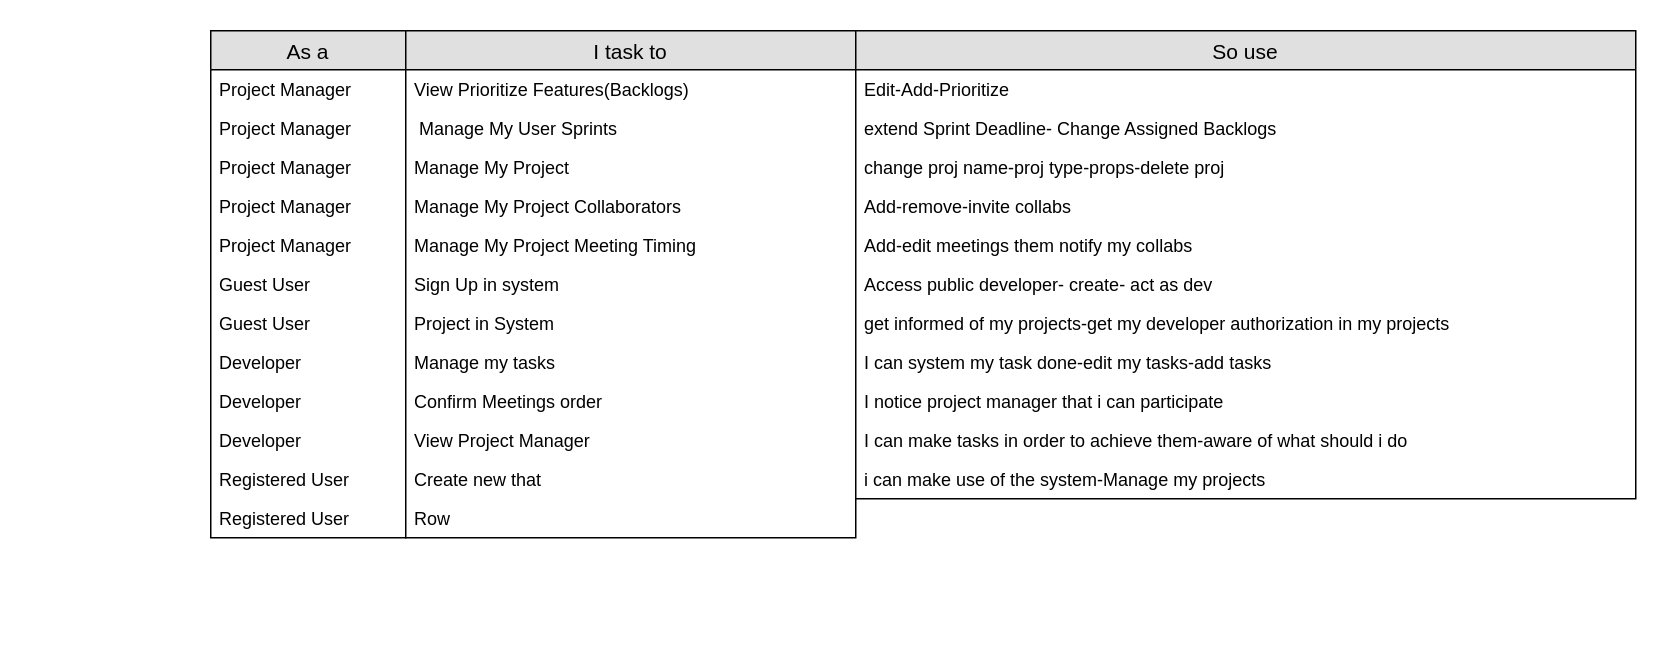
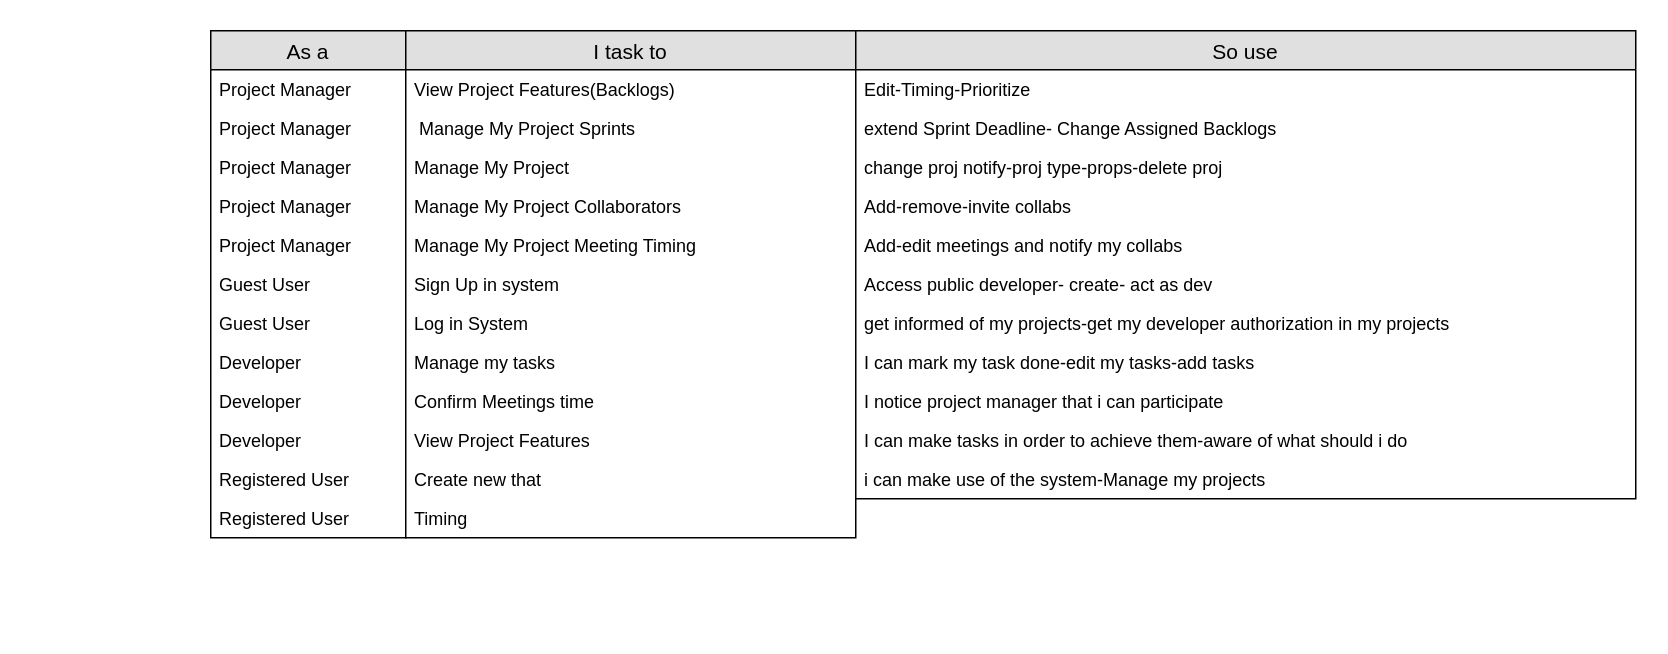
- <mxCell id="18" value="View Prioritize Features(Backlogs)" style="text;strokeColor=none;fillColor=none;spacingLeft=4;spacingRight=4;overflow=hidden;rotatable=0;points=[[0,0.5],[1,0.5]];portConstraint=eastwest;fontSize=12;" vertex="1" parent="17"><mxGeometry y="26" width="300" height="26" as="geometry" /></mxCell>
+ <mxCell id="18" value="View Project Features(Backlogs)" style="text;strokeColor=none;fillColor=none;spacingLeft=4;spacingRight=4;overflow=hidden;rotatable=0;points=[[0,0.5],[1,0.5]];portConstraint=eastwest;fontSize=12;" vertex="1" parent="17"><mxGeometry y="26" width="300" height="26" as="geometry" /></mxCell>
- <mxCell id="31" value="Edit-Add-Prioritize" style="text;strokeColor=none;fillColor=none;spacingLeft=4;spacingRight=4;overflow=hidden;rotatable=0;points=[[0,0.5],[1,0.5]];portConstraint=eastwest;fontSize=12;" vertex="1" parent="30"><mxGeometry y="26" width="520" height="26" as="geometry" /></mxCell>
+ <mxCell id="31" value="Edit-Timing-Prioritize" style="text;strokeColor=none;fillColor=none;spacingLeft=4;spacingRight=4;overflow=hidden;rotatable=0;points=[[0,0.5],[1,0.5]];portConstraint=eastwest;fontSize=12;" vertex="1" parent="30"><mxGeometry y="26" width="520" height="26" as="geometry" /></mxCell>
- <mxCell id="19" value=" Manage My User Sprints" style="text;strokeColor=none;fillColor=none;spacingLeft=4;spacingRight=4;overflow=hidden;rotatable=0;points=[[0,0.5],[1,0.5]];portConstraint=eastwest;fontSize=12;" vertex="1" parent="17"><mxGeometry y="52" width="300" height="26" as="geometry" /></mxCell>
+ <mxCell id="19" value=" Manage My Project Sprints" style="text;strokeColor=none;fillColor=none;spacingLeft=4;spacingRight=4;overflow=hidden;rotatable=0;points=[[0,0.5],[1,0.5]];portConstraint=eastwest;fontSize=12;" vertex="1" parent="17"><mxGeometry y="52" width="300" height="26" as="geometry" /></mxCell>
- <mxCell id="33" value="change proj name-proj type-props-delete proj" style="text;strokeColor=none;fillColor=none;spacingLeft=4;spacingRight=4;overflow=hidden;rotatable=0;points=[[0,0.5],[1,0.5]];portConstraint=eastwest;fontSize=12;" vertex="1" parent="30"><mxGeometry y="78" width="520" height="26" as="geometry" /></mxCell>
+ <mxCell id="33" value="change proj notify-proj type-props-delete proj" style="text;strokeColor=none;fillColor=none;spacingLeft=4;spacingRight=4;overflow=hidden;rotatable=0;points=[[0,0.5],[1,0.5]];portConstraint=eastwest;fontSize=12;" vertex="1" parent="30"><mxGeometry y="78" width="520" height="26" as="geometry" /></mxCell>
- <mxCell id="35" value="Add-edit meetings them notify my collabs" style="text;strokeColor=none;fillColor=none;spacingLeft=4;spacingRight=4;overflow=hidden;rotatable=0;points=[[0,0.5],[1,0.5]];portConstraint=eastwest;fontSize=12;" vertex="1" parent="30"><mxGeometry y="130" width="520" height="26" as="geometry" /></mxCell>
+ <mxCell id="35" value="Add-edit meetings and notify my collabs" style="text;strokeColor=none;fillColor=none;spacingLeft=4;spacingRight=4;overflow=hidden;rotatable=0;points=[[0,0.5],[1,0.5]];portConstraint=eastwest;fontSize=12;" vertex="1" parent="30"><mxGeometry y="130" width="520" height="26" as="geometry" /></mxCell>
- <mxCell id="24" value="Project in System" style="text;strokeColor=none;fillColor=none;spacingLeft=4;spacingRight=4;overflow=hidden;rotatable=0;points=[[0,0.5],[1,0.5]];portConstraint=eastwest;fontSize=12;" vertex="1" parent="17"><mxGeometry y="182" width="300" height="26" as="geometry" /></mxCell>
+ <mxCell id="24" value="Log in System" style="text;strokeColor=none;fillColor=none;spacingLeft=4;spacingRight=4;overflow=hidden;rotatable=0;points=[[0,0.5],[1,0.5]];portConstraint=eastwest;fontSize=12;" vertex="1" parent="17"><mxGeometry y="182" width="300" height="26" as="geometry" /></mxCell>
- <mxCell id="38" value="I can system my task done-edit my tasks-add tasks" style="text;strokeColor=none;fillColor=none;spacingLeft=4;spacingRight=4;overflow=hidden;rotatable=0;points=[[0,0.5],[1,0.5]];portConstraint=eastwest;fontSize=12;" vertex="1" parent="30"><mxGeometry y="208" width="520" height="26" as="geometry" /></mxCell>
+ <mxCell id="38" value="I can mark my task done-edit my tasks-add tasks" style="text;strokeColor=none;fillColor=none;spacingLeft=4;spacingRight=4;overflow=hidden;rotatable=0;points=[[0,0.5],[1,0.5]];portConstraint=eastwest;fontSize=12;" vertex="1" parent="30"><mxGeometry y="208" width="520" height="26" as="geometry" /></mxCell>
- <mxCell id="26" value="Confirm Meetings order" style="text;strokeColor=none;fillColor=none;spacingLeft=4;spacingRight=4;overflow=hidden;rotatable=0;points=[[0,0.5],[1,0.5]];portConstraint=eastwest;fontSize=12;" vertex="1" parent="17"><mxGeometry y="234" width="300" height="26" as="geometry" /></mxCell>
+ <mxCell id="26" value="Confirm Meetings time" style="text;strokeColor=none;fillColor=none;spacingLeft=4;spacingRight=4;overflow=hidden;rotatable=0;points=[[0,0.5],[1,0.5]];portConstraint=eastwest;fontSize=12;" vertex="1" parent="17"><mxGeometry y="234" width="300" height="26" as="geometry" /></mxCell>
- <mxCell id="27" value="View Project Manager" style="text;strokeColor=none;fillColor=none;spacingLeft=4;spacingRight=4;overflow=hidden;rotatable=0;points=[[0,0.5],[1,0.5]];portConstraint=eastwest;fontSize=12;" vertex="1" parent="17"><mxGeometry y="260" width="300" height="26" as="geometry" /></mxCell>
+ <mxCell id="27" value="View Project Features" style="text;strokeColor=none;fillColor=none;spacingLeft=4;spacingRight=4;overflow=hidden;rotatable=0;points=[[0,0.5],[1,0.5]];portConstraint=eastwest;fontSize=12;" vertex="1" parent="17"><mxGeometry y="260" width="300" height="26" as="geometry" /></mxCell>
- <mxCell id="29" value="Row" style="text;strokeColor=none;fillColor=none;spacingLeft=4;spacingRight=4;overflow=hidden;rotatable=0;points=[[0,0.5],[1,0.5]];portConstraint=eastwest;fontSize=12;" vertex="1" parent="17"><mxGeometry y="312" width="300" height="26" as="geometry" /></mxCell>
+ <mxCell id="29" value="Timing" style="text;strokeColor=none;fillColor=none;spacingLeft=4;spacingRight=4;overflow=hidden;rotatable=0;points=[[0,0.5],[1,0.5]];portConstraint=eastwest;fontSize=12;" vertex="1" parent="17"><mxGeometry y="312" width="300" height="26" as="geometry" /></mxCell>
